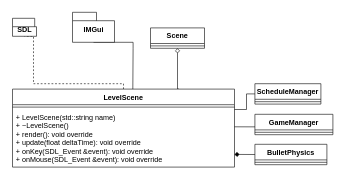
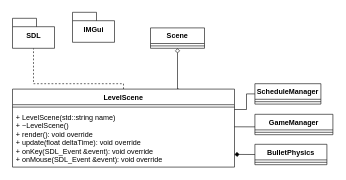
- <mxCell id="7" value="SDL" style="shape=folder;fontStyle=1;spacingTop=10;tabWidth=40;tabHeight=14;tabPosition=left;html=1;" parent="1" vertex="1"><mxGeometry x="20" y="30" width="40" height="30" as="geometry" /></mxCell>
+ <mxCell id="7" value="SDL" style="shape=folder;fontStyle=1;spacingTop=10;tabWidth=40;tabHeight=14;tabPosition=left;html=1;" parent="1" vertex="1"><mxGeometry x="20" y="30" width="70" height="50" as="geometry" /></mxCell>
- <mxCell id="16" style="edgeStyle=orthogonalEdgeStyle;rounded=0;orthogonalLoop=1;jettySize=auto;html=1;exitX=0.5;exitY=1;exitDx=0;exitDy=0;exitPerimeter=0;entryX=0.542;entryY=0;entryDx=0;entryDy=0;entryPerimeter=0;startArrow=none;startFill=0;endArrow=none;endFill=0;" parent="1" source="17" target="4" edge="1"><mxGeometry relative="1" as="geometry"><Array as="points"><mxPoint x="221" y="80" /><mxPoint x="221" y="139" /></Array></mxGeometry></mxCell>
